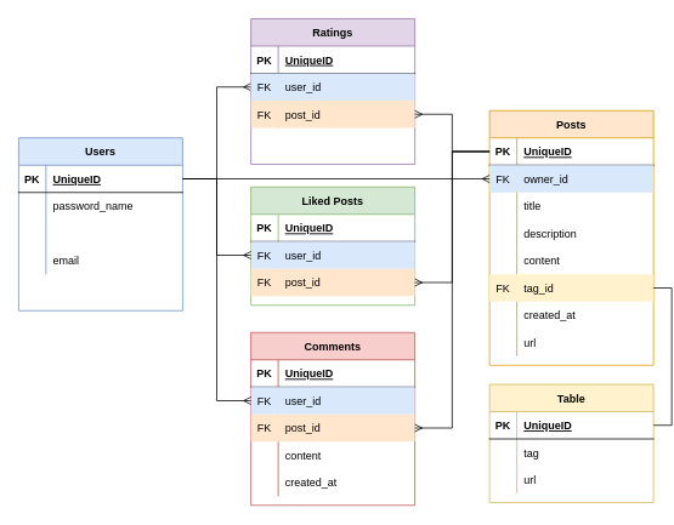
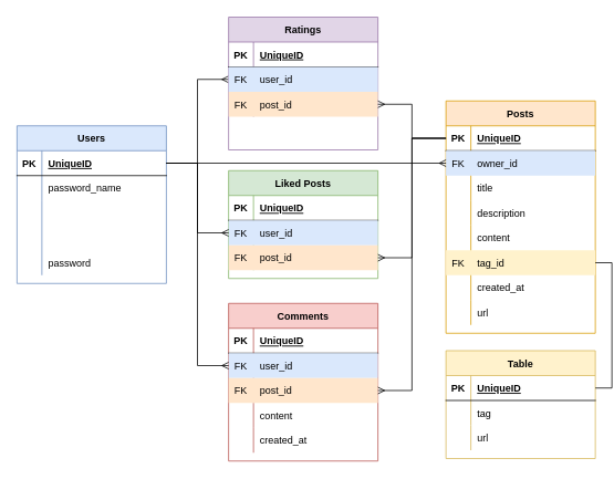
- <mxCell id="14" value="email" style="shape=partialRectangle;connectable=0;fillColor=none;top=0;left=0;bottom=0;right=0;align=left;spacingLeft=6;overflow=hidden;labelBackgroundColor=none;shadow=0;sketch=0;" parent="12" vertex="1"><mxGeometry x="30" width="150" height="30" as="geometry"><mxRectangle width="150" height="30" as="alternateBounds" /></mxGeometry></mxCell>
+ <mxCell id="17" value="password" style="shape=partialRectangle;connectable=0;fillColor=none;top=0;left=0;bottom=0;right=0;align=left;spacingLeft=6;overflow=hidden;labelBackgroundColor=none;shadow=0;sketch=0;" parent="15" vertex="1"><mxGeometry x="30" width="150" height="30" as="geometry"><mxRectangle width="150" height="30" as="alternateBounds" /></mxGeometry></mxCell>
